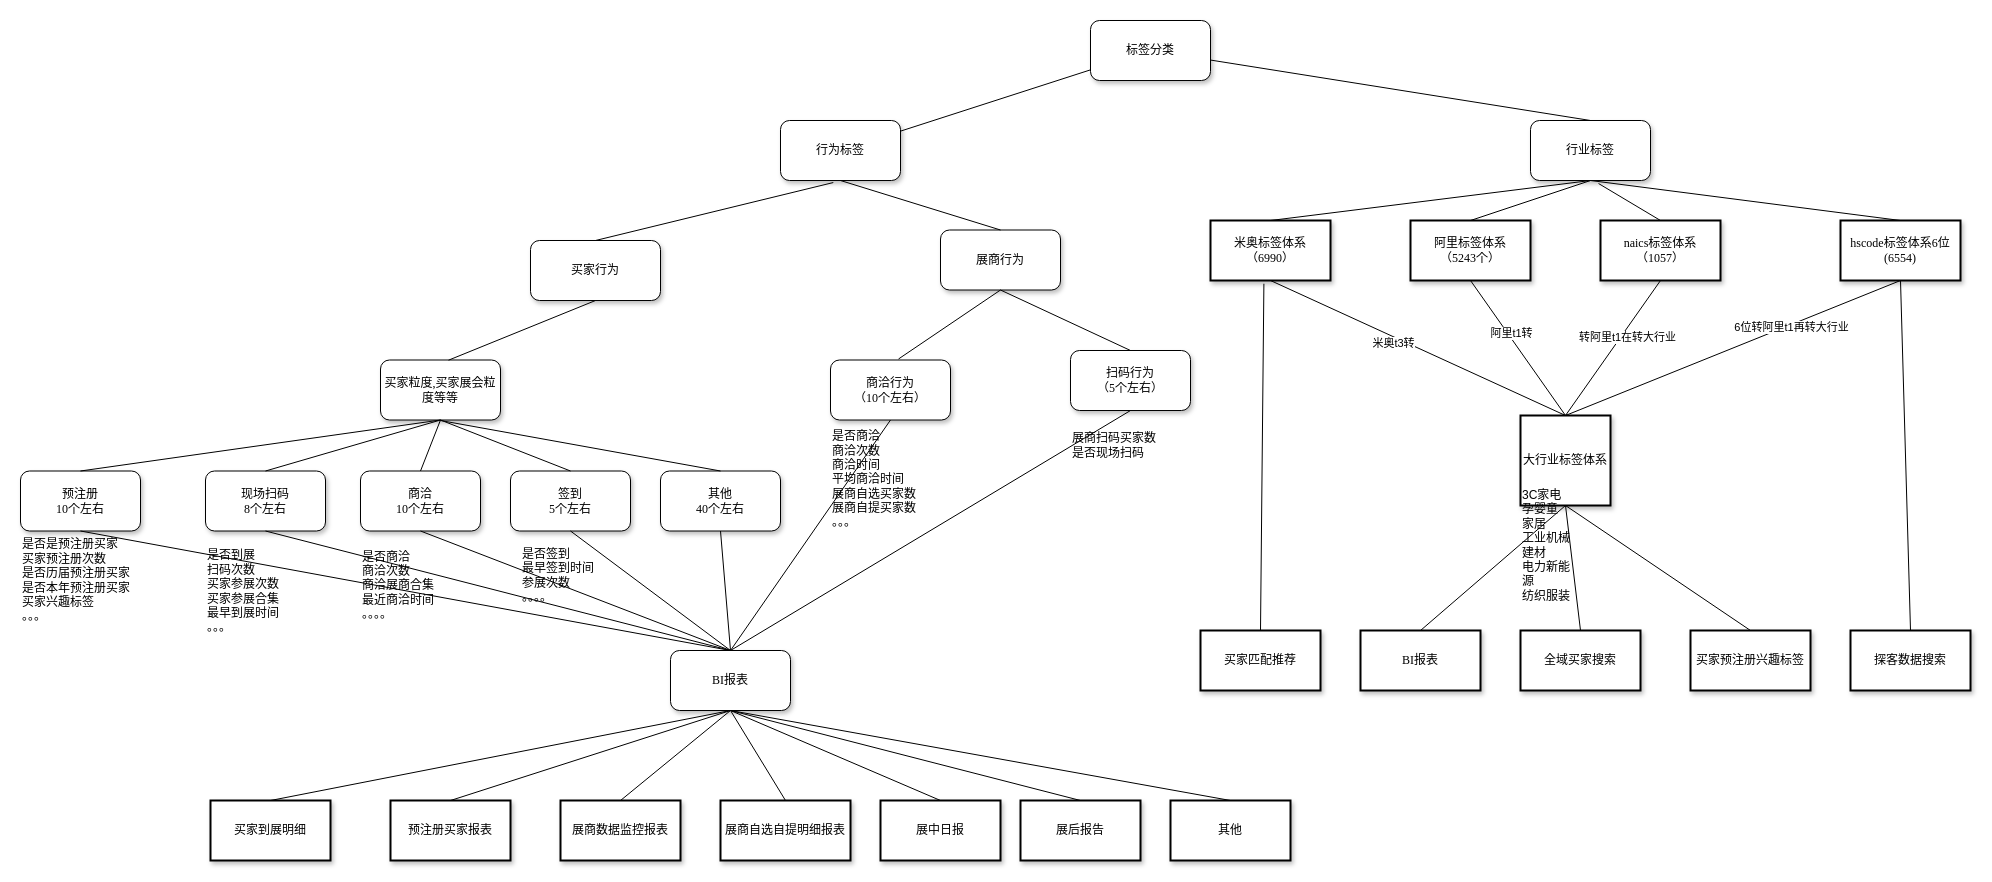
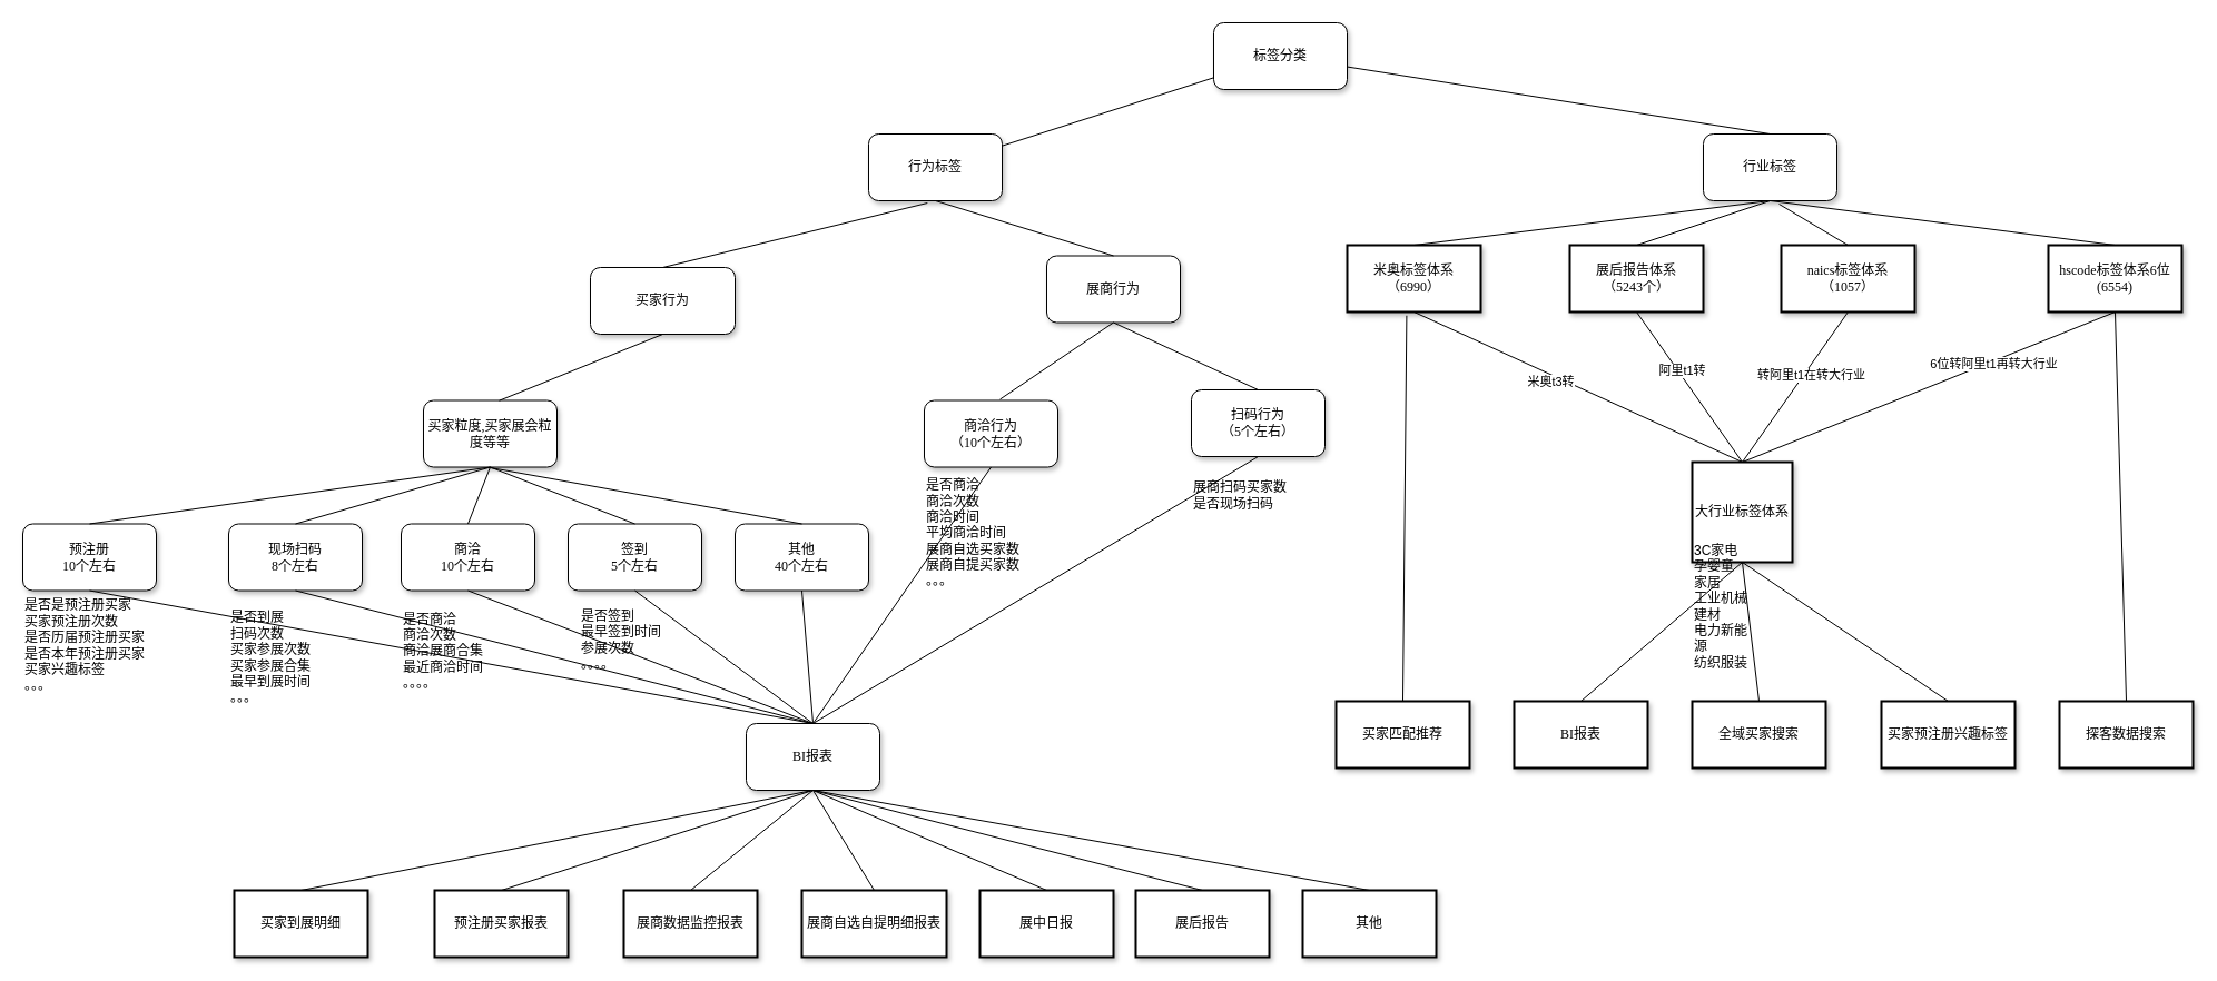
- <mxCell id="9" value="&lt;span&gt;阿里标签&lt;/span&gt;体系&lt;br&gt;（5243个）" style="whiteSpace=wrap;html=1;rounded=0;shadow=1;labelBackgroundColor=none;strokeWidth=2;fontFamily=Verdana;fontSize=12;align=center;" parent="1" vertex="1"><mxGeometry x="1410" y="220" width="120" height="60" as="geometry" /></mxCell>
+ <mxCell id="9" value="&lt;span&gt;展后报告&lt;/span&gt;体系&lt;br&gt;（5243个）" style="whiteSpace=wrap;html=1;rounded=0;shadow=1;labelBackgroundColor=none;strokeWidth=2;fontFamily=Verdana;fontSize=12;align=center;" parent="1" vertex="1"><mxGeometry x="1410" y="220" width="120" height="60" as="geometry" /></mxCell>
